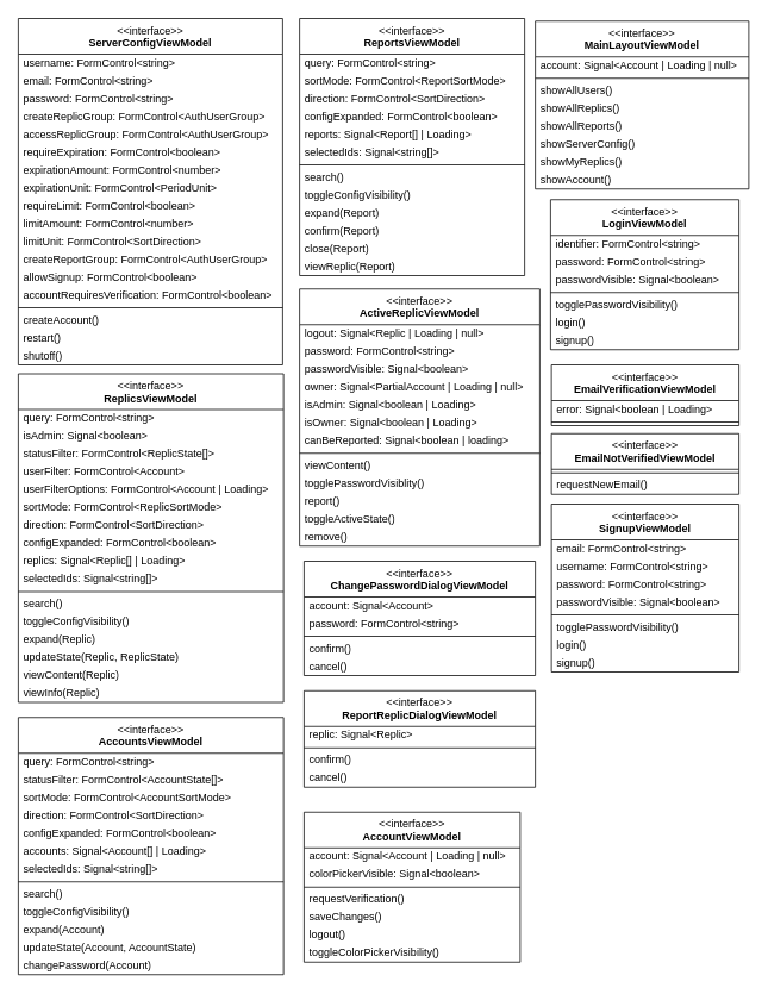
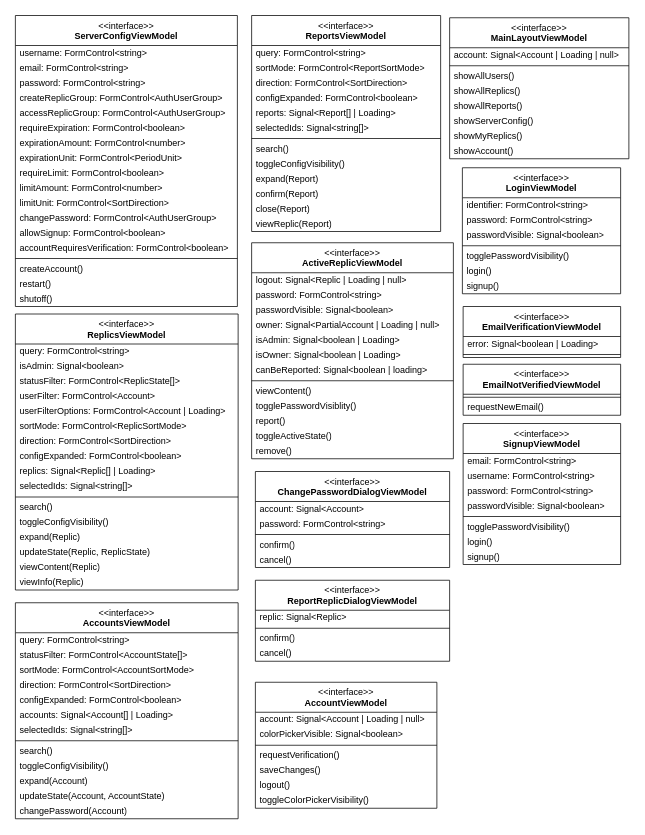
- <mxCell id="39" value="createReportGroup: FormControl&amp;lt;AuthUserGroup&amp;gt;" style="text;html=1;strokeColor=none;fillColor=none;align=left;verticalAlign=middle;spacingLeft=4;spacingRight=4;overflow=hidden;rotatable=0;points=[[0,0.5],[1,0.5]];portConstraint=eastwest;whiteSpace=wrap;" parent="27" vertex="1"><mxGeometry y="260" width="296" height="20" as="geometry" /></mxCell>
+ <mxCell id="39" value="changePassword: FormControl&amp;lt;AuthUserGroup&amp;gt;" style="text;html=1;strokeColor=none;fillColor=none;align=left;verticalAlign=middle;spacingLeft=4;spacingRight=4;overflow=hidden;rotatable=0;points=[[0,0.5],[1,0.5]];portConstraint=eastwest;whiteSpace=wrap;" parent="27" vertex="1"><mxGeometry y="260" width="296" height="20" as="geometry" /></mxCell>
